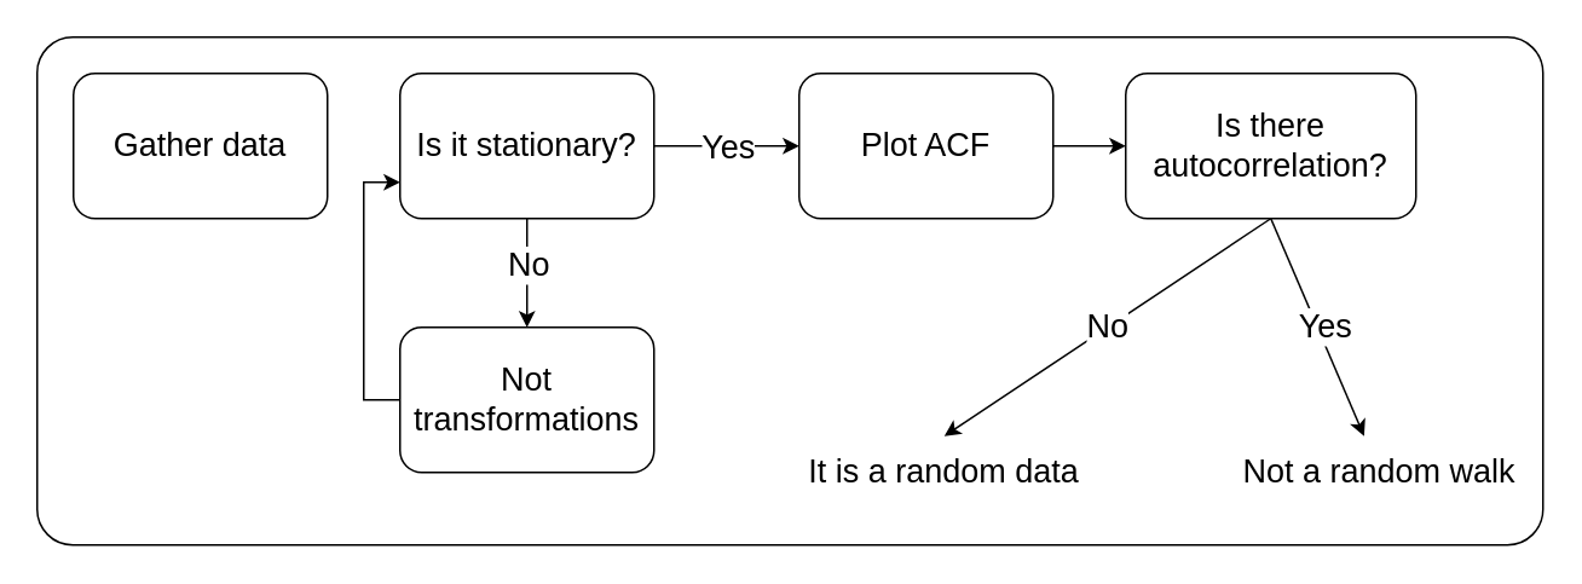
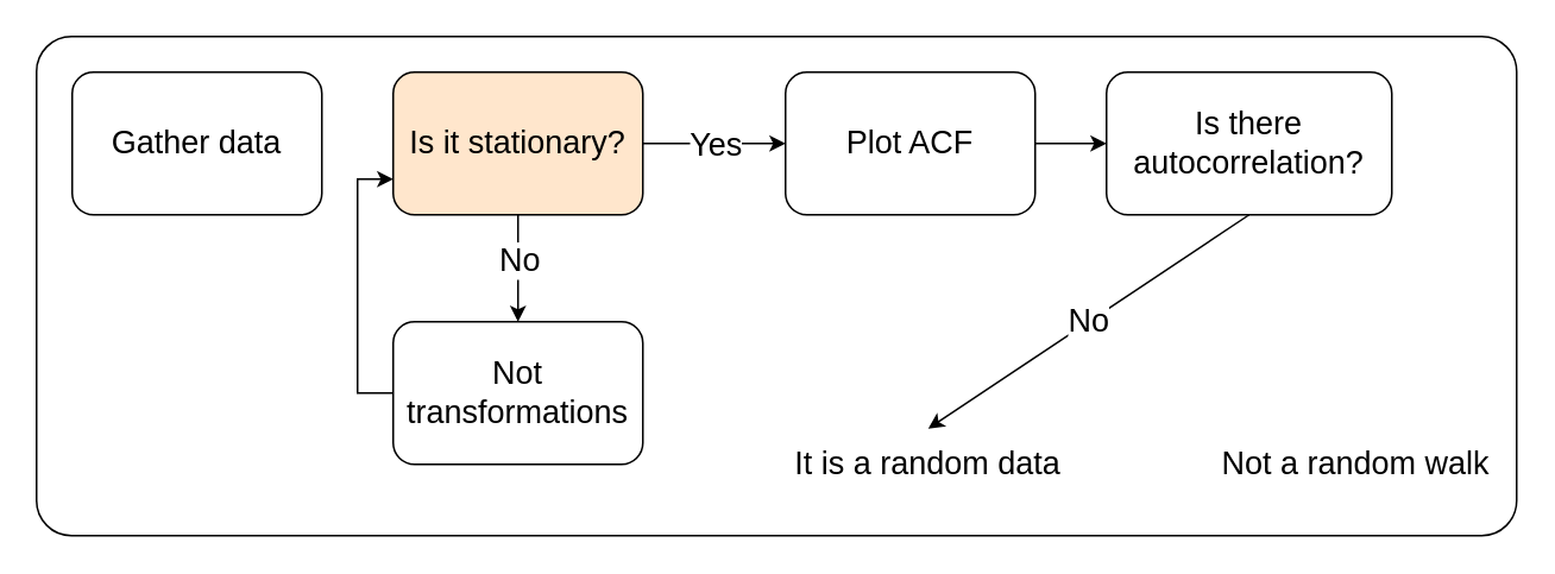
- <mxCell id="8" value="&lt;font style=&quot;font-size: 18px;&quot;&gt;Is it stationary?&lt;/font&gt;" style="rounded=1;whiteSpace=wrap;html=1;" parent="1" vertex="1"><mxGeometry x="220" y="40" width="140" height="80" as="geometry" /></mxCell>
+ <mxCell id="8" value="&lt;font style=&quot;font-size: 18px;&quot;&gt;Is it stationary?&lt;/font&gt;" style="rounded=1;whiteSpace=wrap;html=1;fillColor=#ffe6cc;" parent="1" vertex="1"><mxGeometry x="220" y="40" width="140" height="80" as="geometry" /></mxCell>
- <mxCell id="14" style="rounded=0;orthogonalLoop=1;jettySize=auto;html=1;exitX=0.5;exitY=1;exitDx=0;exitDy=0;" parent="1" source="16" target="18" edge="1"><mxGeometry relative="1" as="geometry" /></mxCell>
- <mxCell id="15" value="&lt;span style=&quot;font-size: 18px;&quot;&gt;Yes&lt;/span&gt;" style="edgeLabel;html=1;align=center;verticalAlign=middle;resizable=0;points=[];" parent="14" vertex="1" connectable="0"><mxGeometry x="-0.277" y="-1" relative="1" as="geometry"><mxPoint x="12" y="16" as="offset" /></mxGeometry></mxCell>
